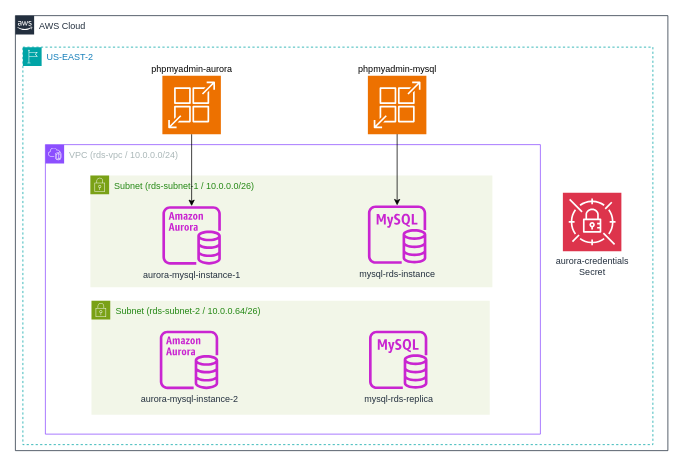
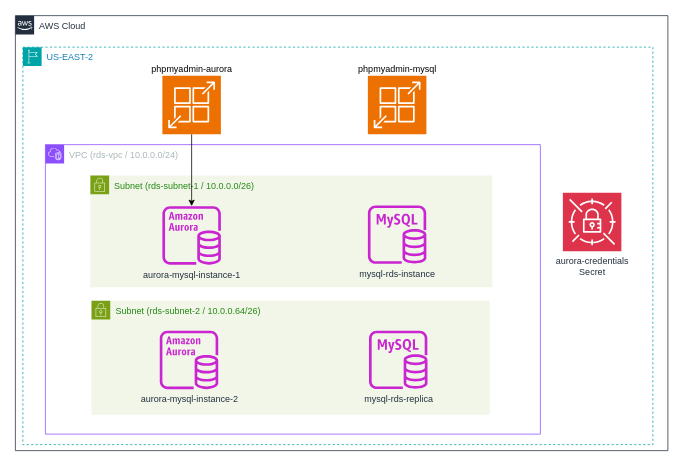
- <mxCell id="15" value="" style="endArrow=classic;html=1;rounded=0;exitX=0.5;exitY=1;exitDx=0;exitDy=0;exitPerimeter=0;" edge="1" parent="3" source="14" target="7"><mxGeometry width="50" height="50" relative="1" as="geometry"><mxPoint x="360" y="258" as="sourcePoint" /><mxPoint x="410" y="208" as="targetPoint" /></mxGeometry></mxCell>
